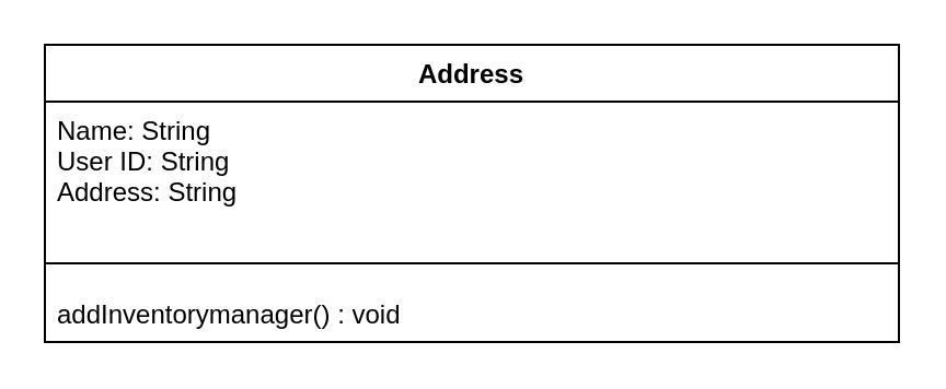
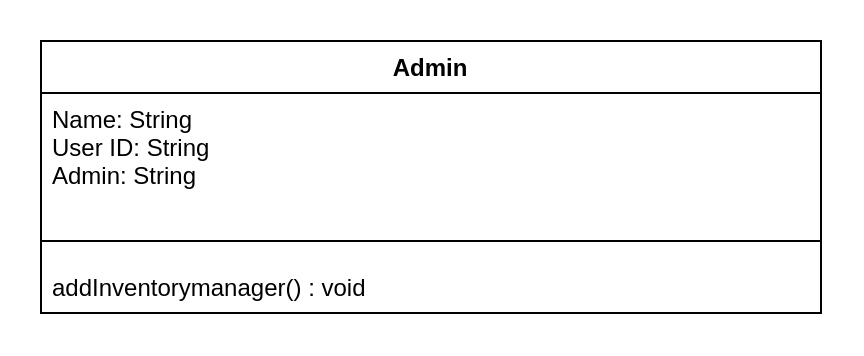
- <mxCell id="2" value="Address" style="swimlane;fontStyle=1;align=center;verticalAlign=top;childLayout=stackLayout;horizontal=1;startSize=26;horizontalStack=0;resizeParent=1;resizeParentMax=0;resizeLast=0;collapsible=1;marginBottom=0;" vertex="1" parent="1"><mxGeometry x="20" y="20" width="390" height="136" as="geometry" /></mxCell>
+ <mxCell id="2" value="Admin" style="swimlane;fontStyle=1;align=center;verticalAlign=top;childLayout=stackLayout;horizontal=1;startSize=26;horizontalStack=0;resizeParent=1;resizeParentMax=0;resizeLast=0;collapsible=1;marginBottom=0;" vertex="1" parent="1"><mxGeometry x="20" y="20" width="390" height="136" as="geometry" /></mxCell>
- <mxCell id="3" value="Name: String&#10;User ID: String&#10;Address: String" style="text;strokeColor=none;fillColor=none;align=left;verticalAlign=top;spacingLeft=4;spacingRight=4;overflow=hidden;rotatable=0;points=[[0,0.5],[1,0.5]];portConstraint=eastwest;" vertex="1" parent="2"><mxGeometry y="26" width="390" height="64" as="geometry" /></mxCell>
+ <mxCell id="3" value="Name: String&#10;User ID: String&#10;Admin: String" style="text;strokeColor=none;fillColor=none;align=left;verticalAlign=top;spacingLeft=4;spacingRight=4;overflow=hidden;rotatable=0;points=[[0,0.5],[1,0.5]];portConstraint=eastwest;" vertex="1" parent="2"><mxGeometry y="26" width="390" height="64" as="geometry" /></mxCell>
